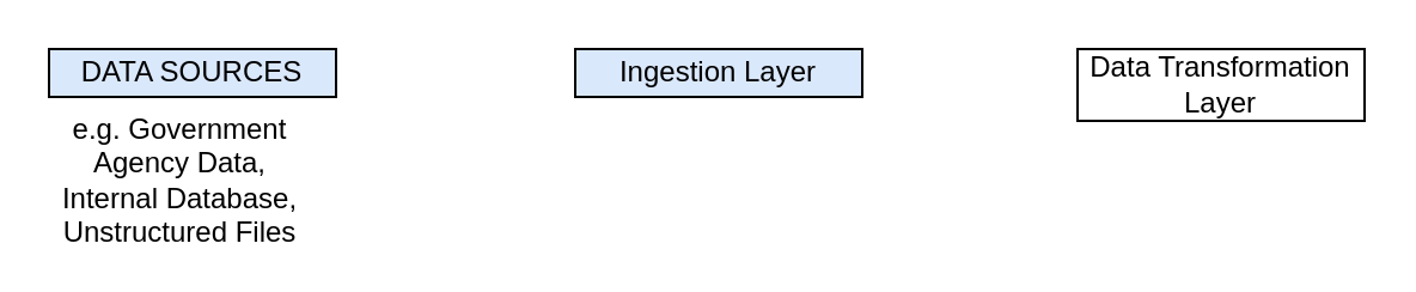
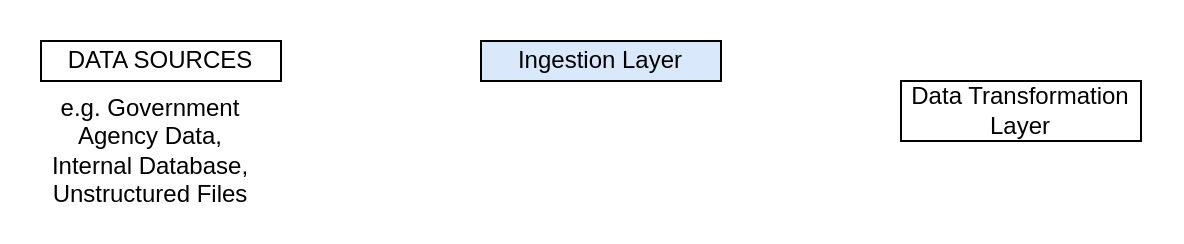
- <mxCell id="2" value="DATA SOURCES" style="rounded=0;whiteSpace=wrap;html=1;fillColor=#dae8fc;" vertex="1" parent="1"><mxGeometry x="20" width="120" height="20" as="geometry" y="20" /></mxCell>
+ <mxCell id="2" value="DATA SOURCES" style="rounded=0;whiteSpace=wrap;html=1;" vertex="1" parent="1"><mxGeometry x="20" width="120" height="20" as="geometry" y="20" /></mxCell>
- <mxCell id="5" value="Data Transformation Layer" style="rounded=0;whiteSpace=wrap;html=1;" vertex="1" parent="1"><mxGeometry x="450" width="120" height="30" as="geometry" y="20" /></mxCell>
+ <mxCell id="5" value="Data Transformation Layer" style="rounded=0;whiteSpace=wrap;html=1;" vertex="1" parent="1"><mxGeometry x="450" y="40" width="120" height="30" as="geometry" /></mxCell>
